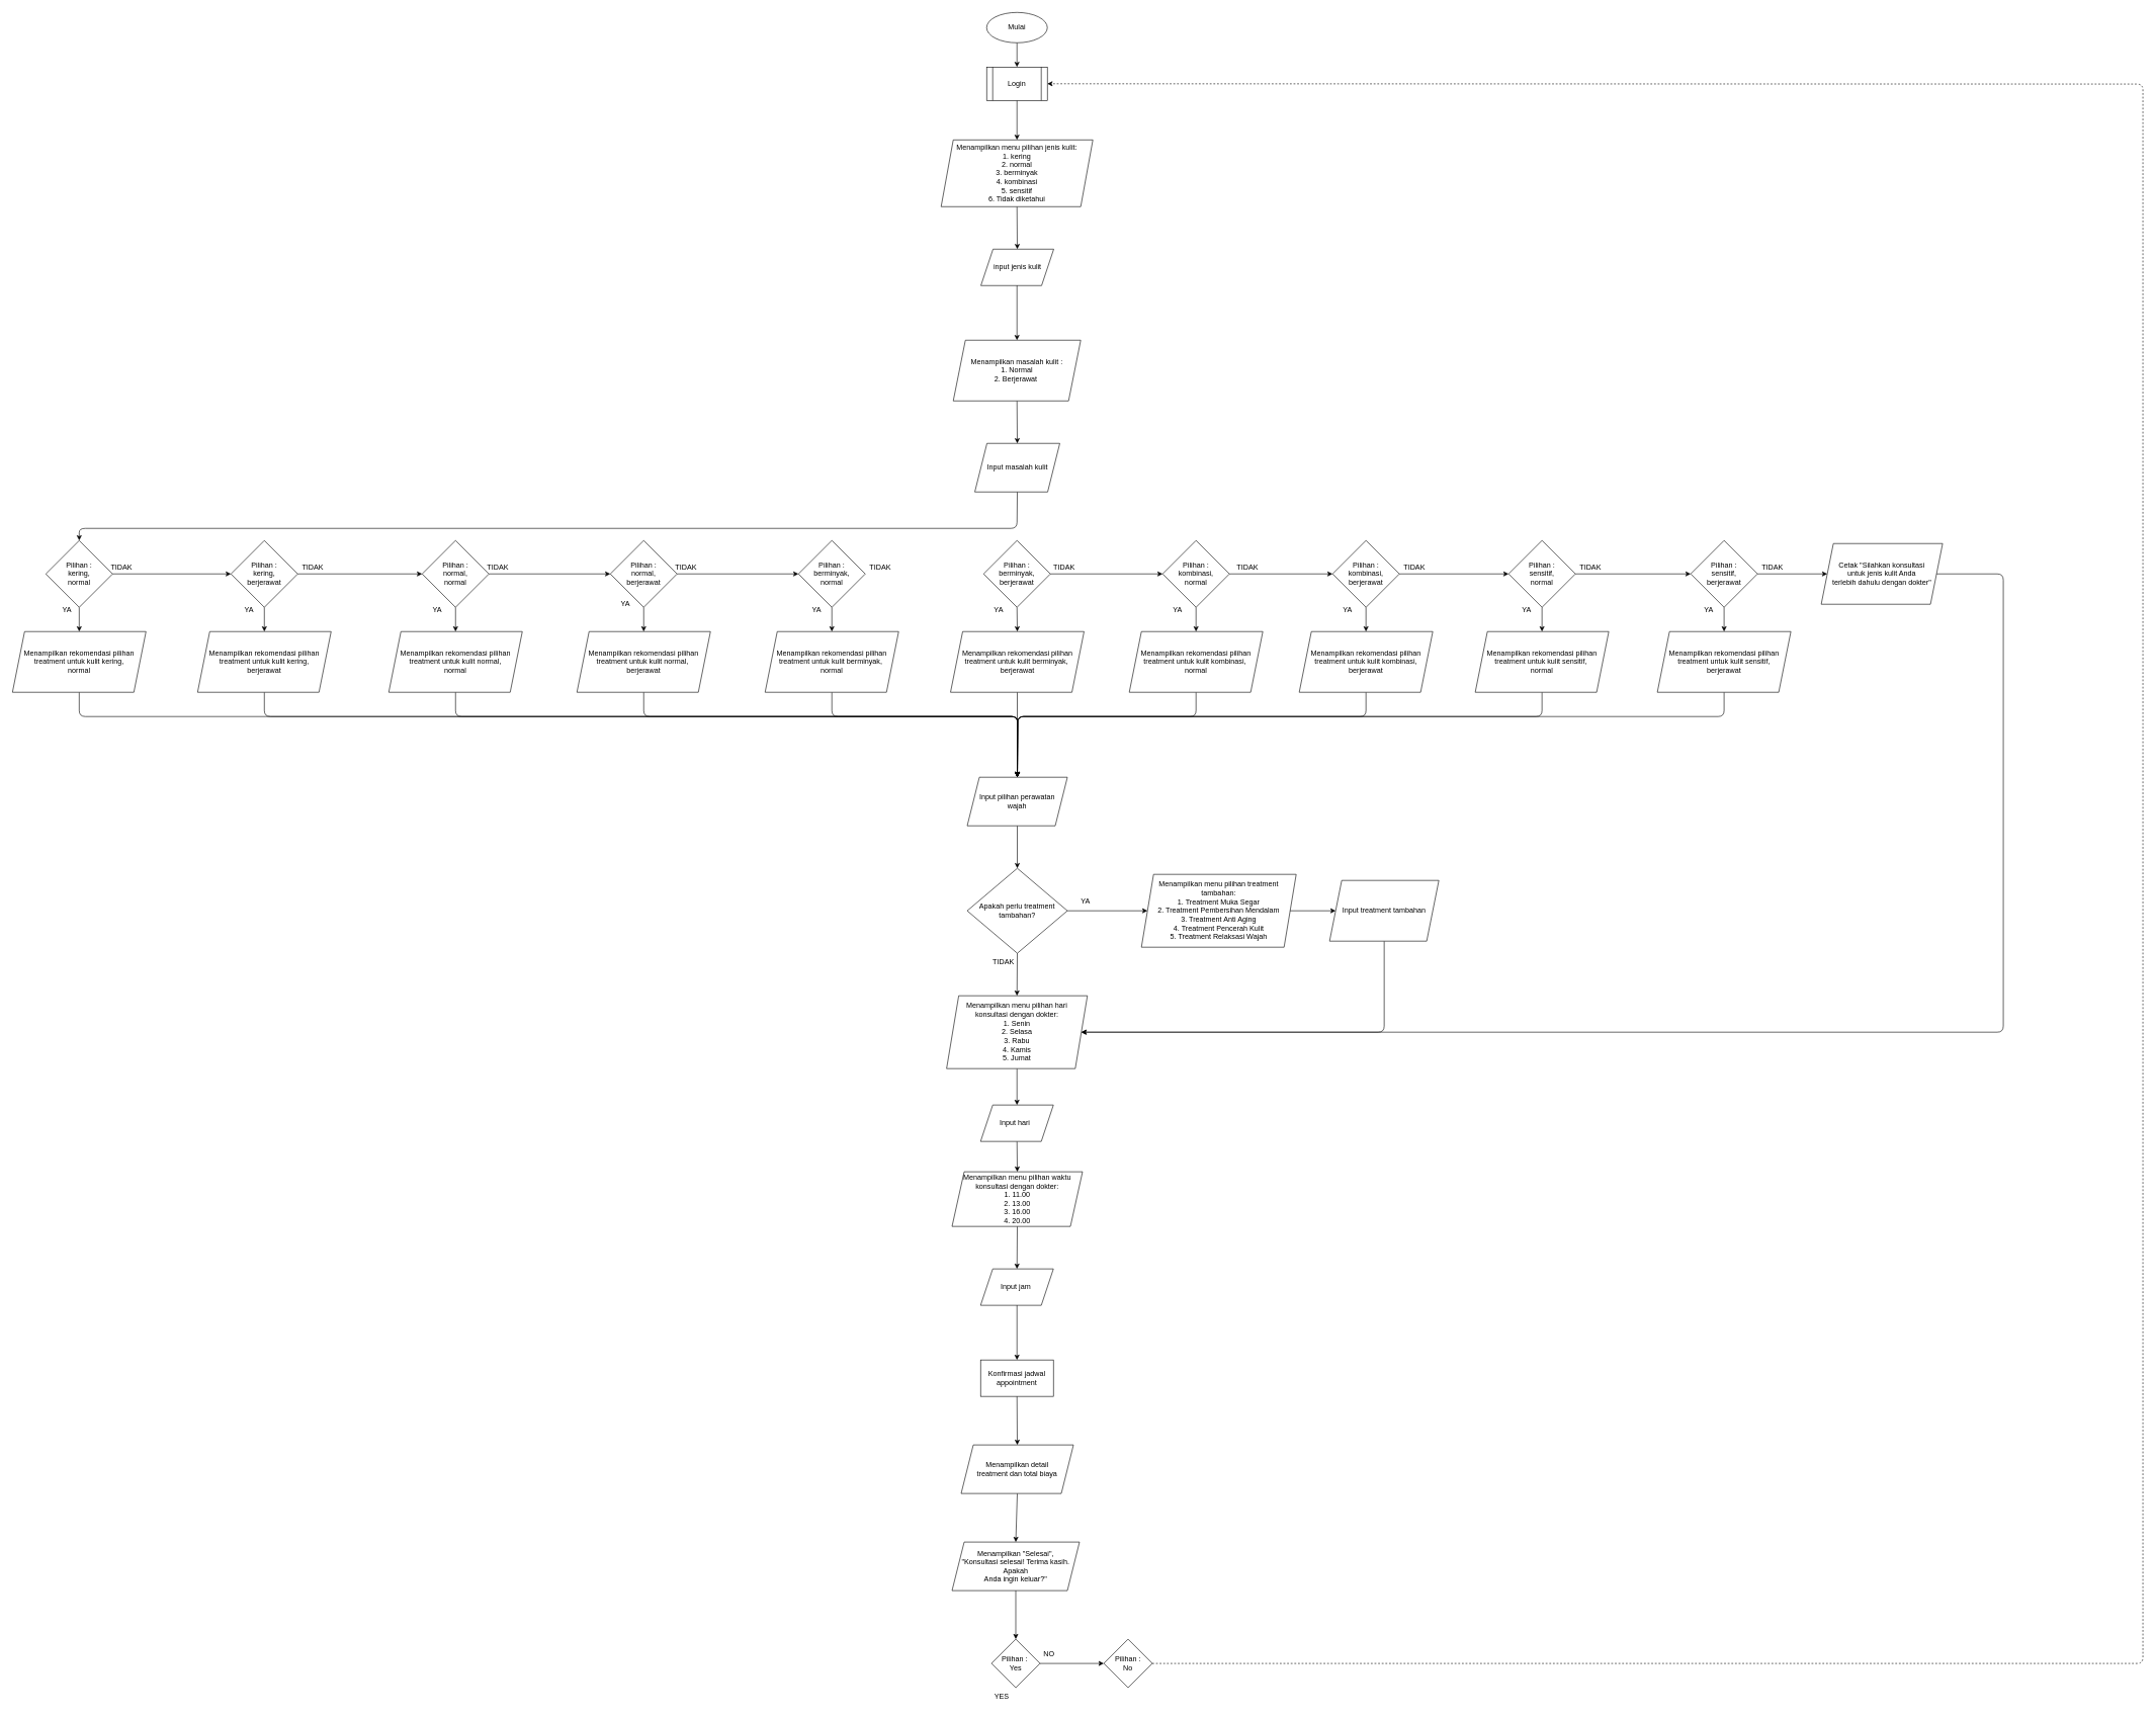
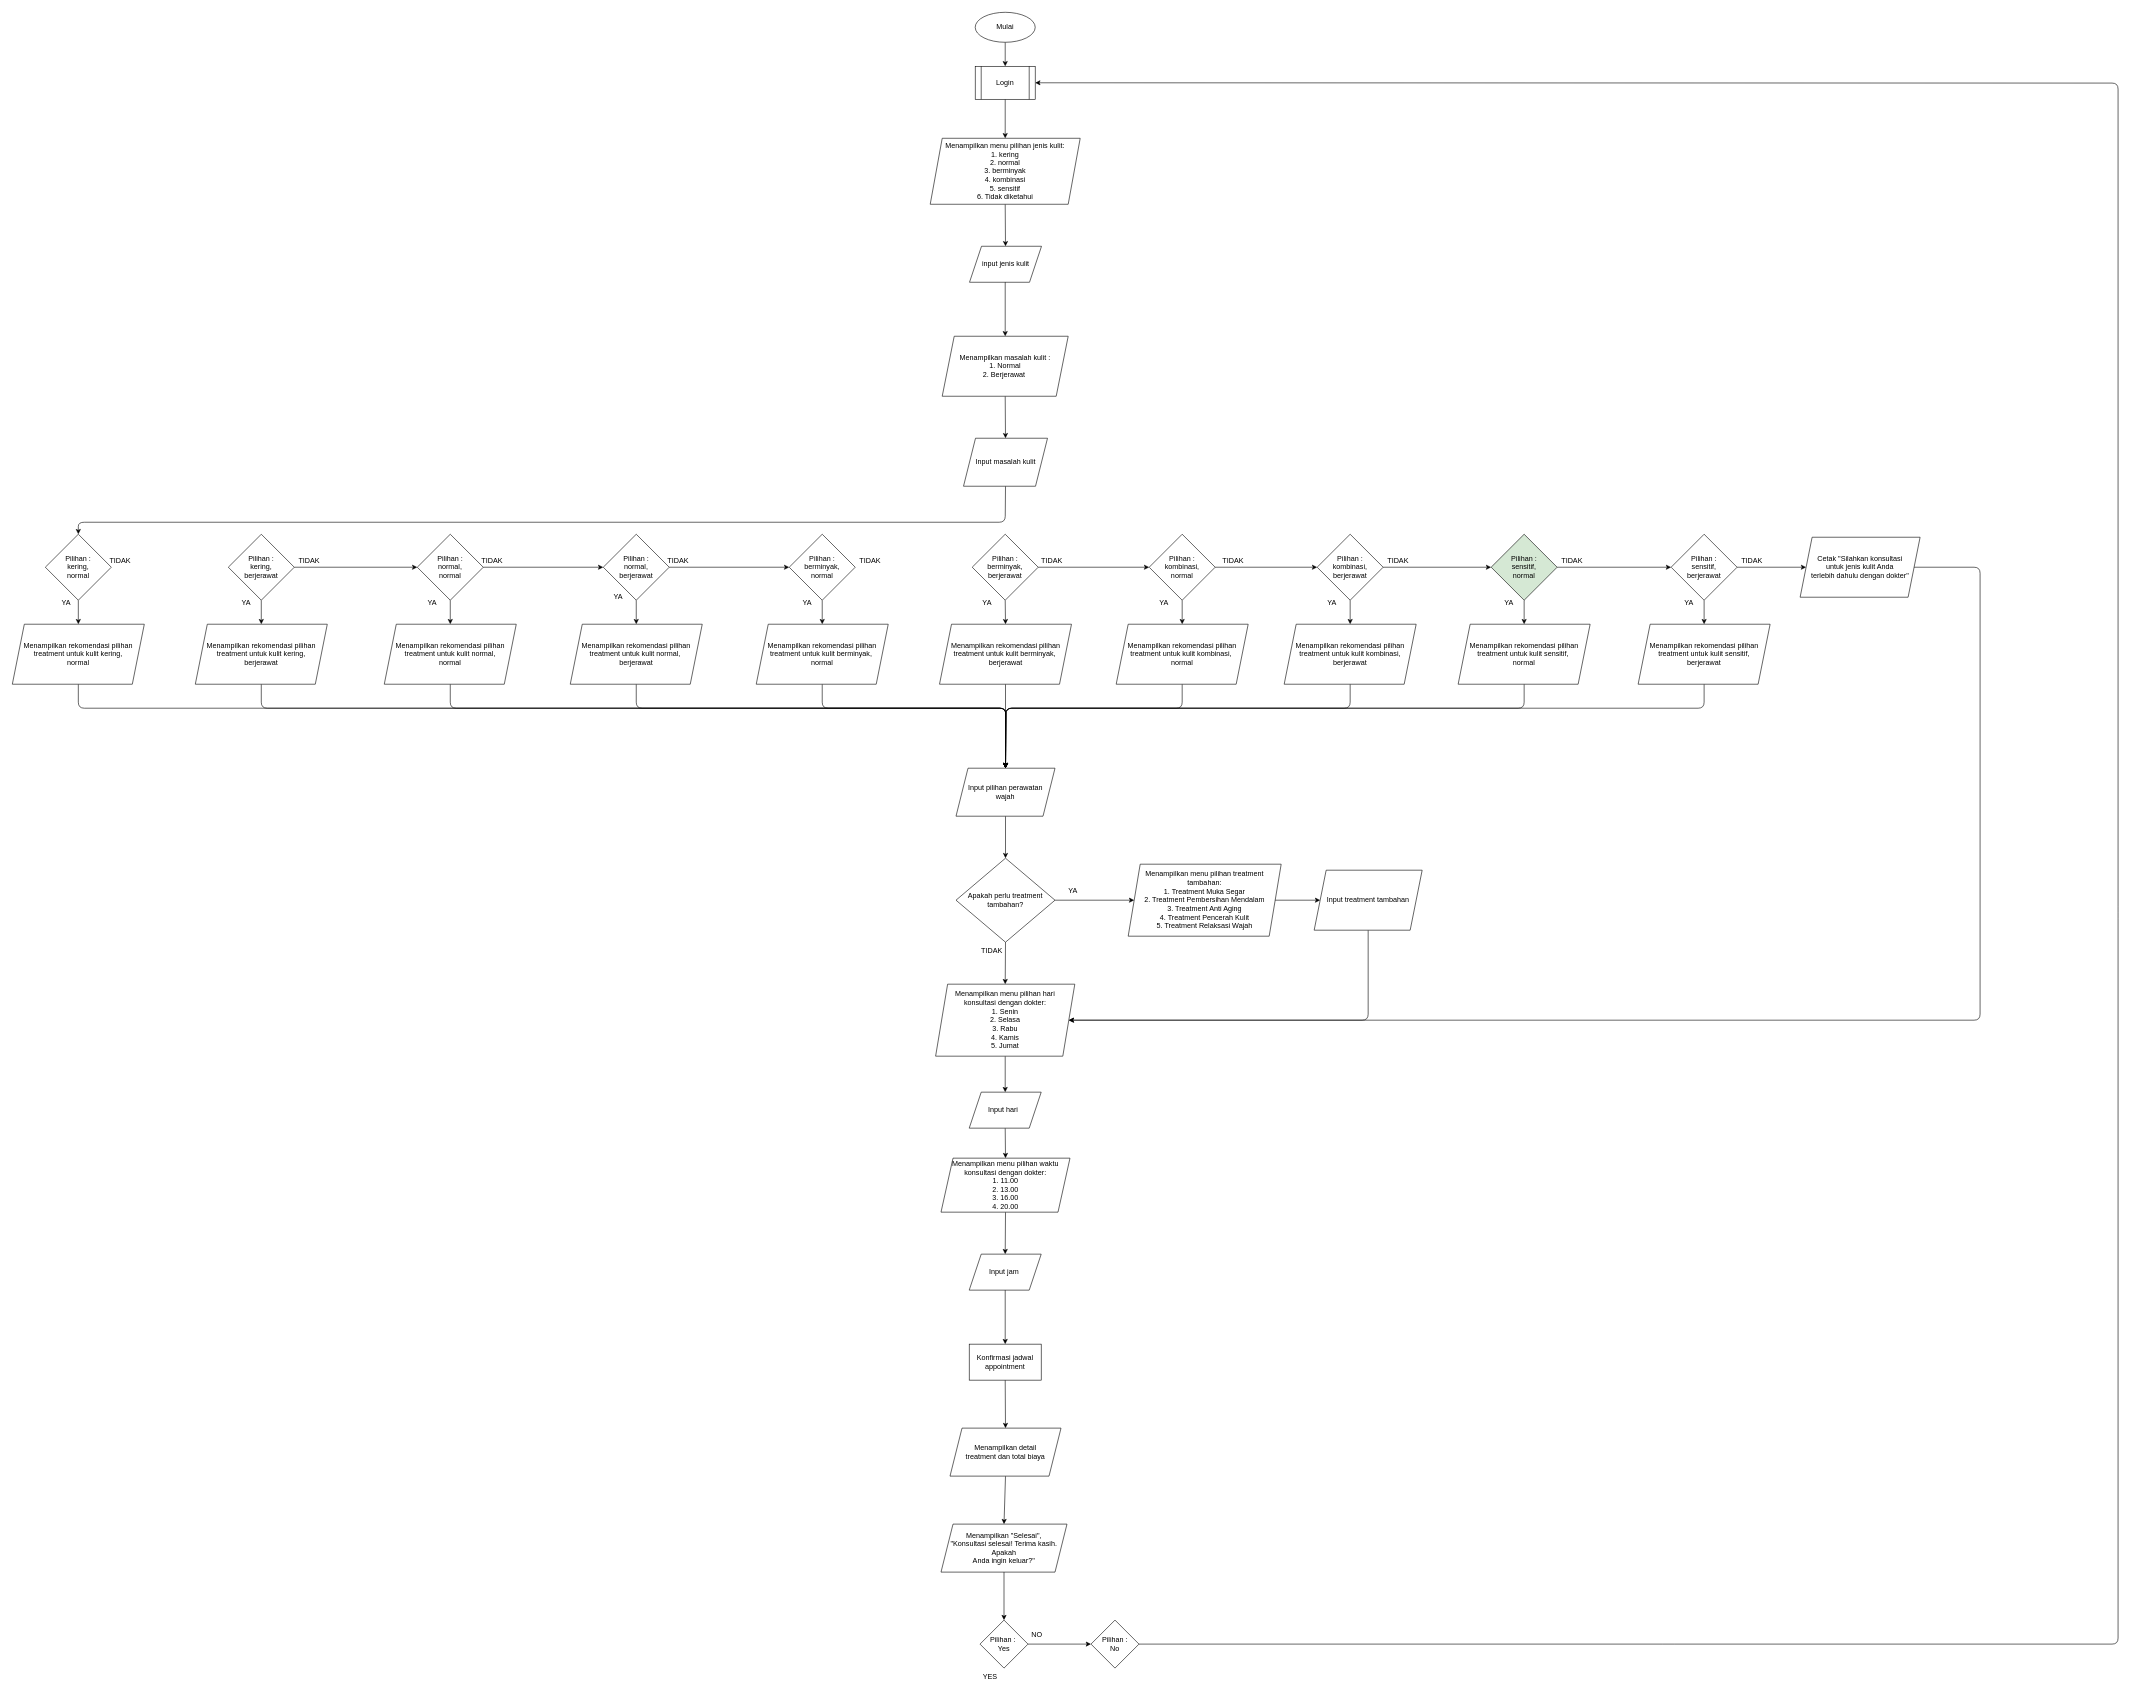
- <mxCell id="16" style="edgeStyle=none;html=1;exitX=1;exitY=0.5;exitDx=0;exitDy=0;entryX=0;entryY=0.5;entryDx=0;entryDy=0;" parent="1" source="98" target="19" edge="1"><mxGeometry relative="1" as="geometry"><mxPoint x="175" y="945" as="sourcePoint" /></mxGeometry></mxCell>
- <mxCell id="105" value="Pilihan :&lt;br&gt;sensitif, &lt;br&gt;normal" style="rhombus;whiteSpace=wrap;html=1;" parent="1" vertex="1"><mxGeometry x="2485" y="890" width="110" height="110" as="geometry" /></mxCell>
+ <mxCell id="105" value="Pilihan :&lt;br&gt;sensitif, &lt;br&gt;normal" style="rhombus;whiteSpace=wrap;html=1;fillColor=#d5e8d4;" parent="1" vertex="1"><mxGeometry x="2485" y="890" width="110" height="110" as="geometry" /></mxCell>
- <mxCell id="115" value="" style="edgeStyle=none;orthogonalLoop=1;jettySize=auto;html=1;strokeColor=#000000;exitX=1;exitY=0.5;exitDx=0;exitDy=0;entryX=1;entryY=0.5;entryDx=0;entryDy=0;dashed=1;" parent="1" source="112" target="6" edge="1"><mxGeometry width="80" relative="1" as="geometry"><mxPoint x="1970" y="2640" as="sourcePoint" /><mxPoint x="3460" y="650" as="targetPoint" /><Array as="points"><mxPoint x="2780" y="2740" /><mxPoint x="3530" y="2740" /><mxPoint x="3530" y="1520" /><mxPoint x="3530" y="138" /></Array></mxGeometry></mxCell>
+ <mxCell id="115" value="" style="edgeStyle=none;orthogonalLoop=1;jettySize=auto;html=1;strokeColor=#000000;exitX=1;exitY=0.5;exitDx=0;exitDy=0;entryX=1;entryY=0.5;entryDx=0;entryDy=0;" parent="1" source="112" target="6" edge="1"><mxGeometry width="80" relative="1" as="geometry"><mxPoint x="1970" y="2640" as="sourcePoint" /><mxPoint x="3460" y="650" as="targetPoint" /><Array as="points"><mxPoint x="2780" y="2740" /><mxPoint x="3530" y="2740" /><mxPoint x="3530" y="1520" /><mxPoint x="3530" y="138" /></Array></mxGeometry></mxCell>
